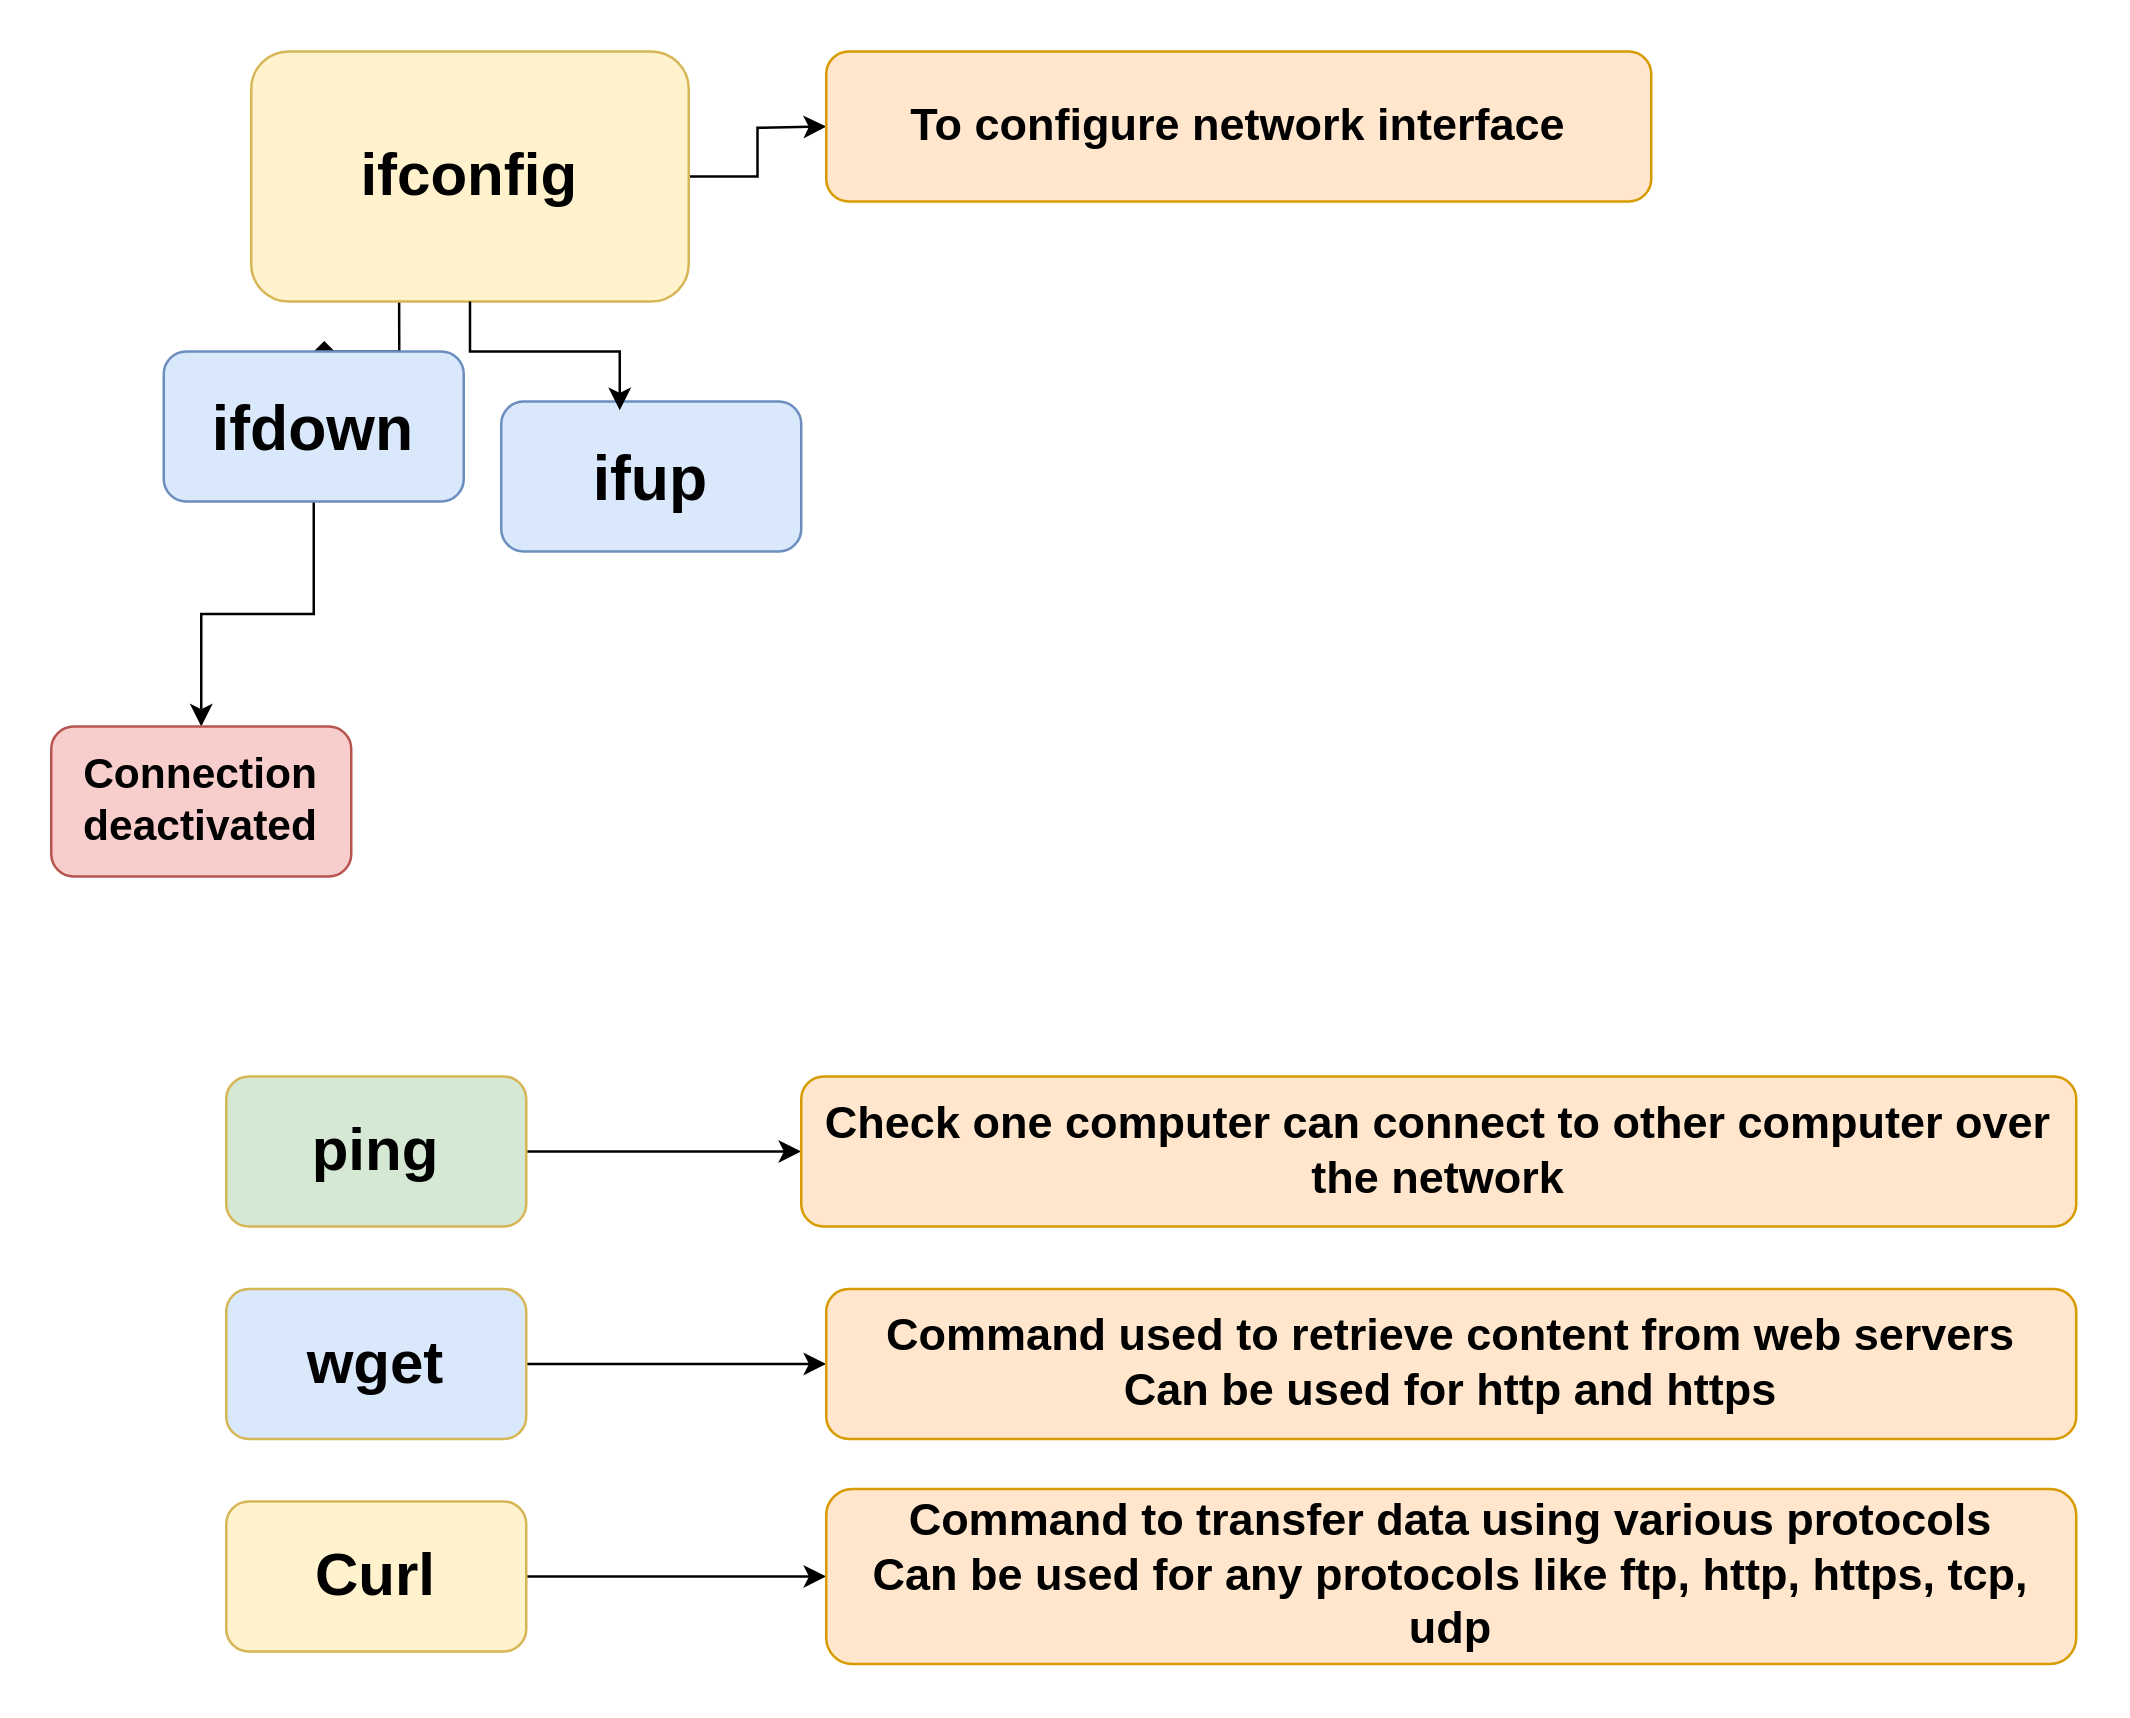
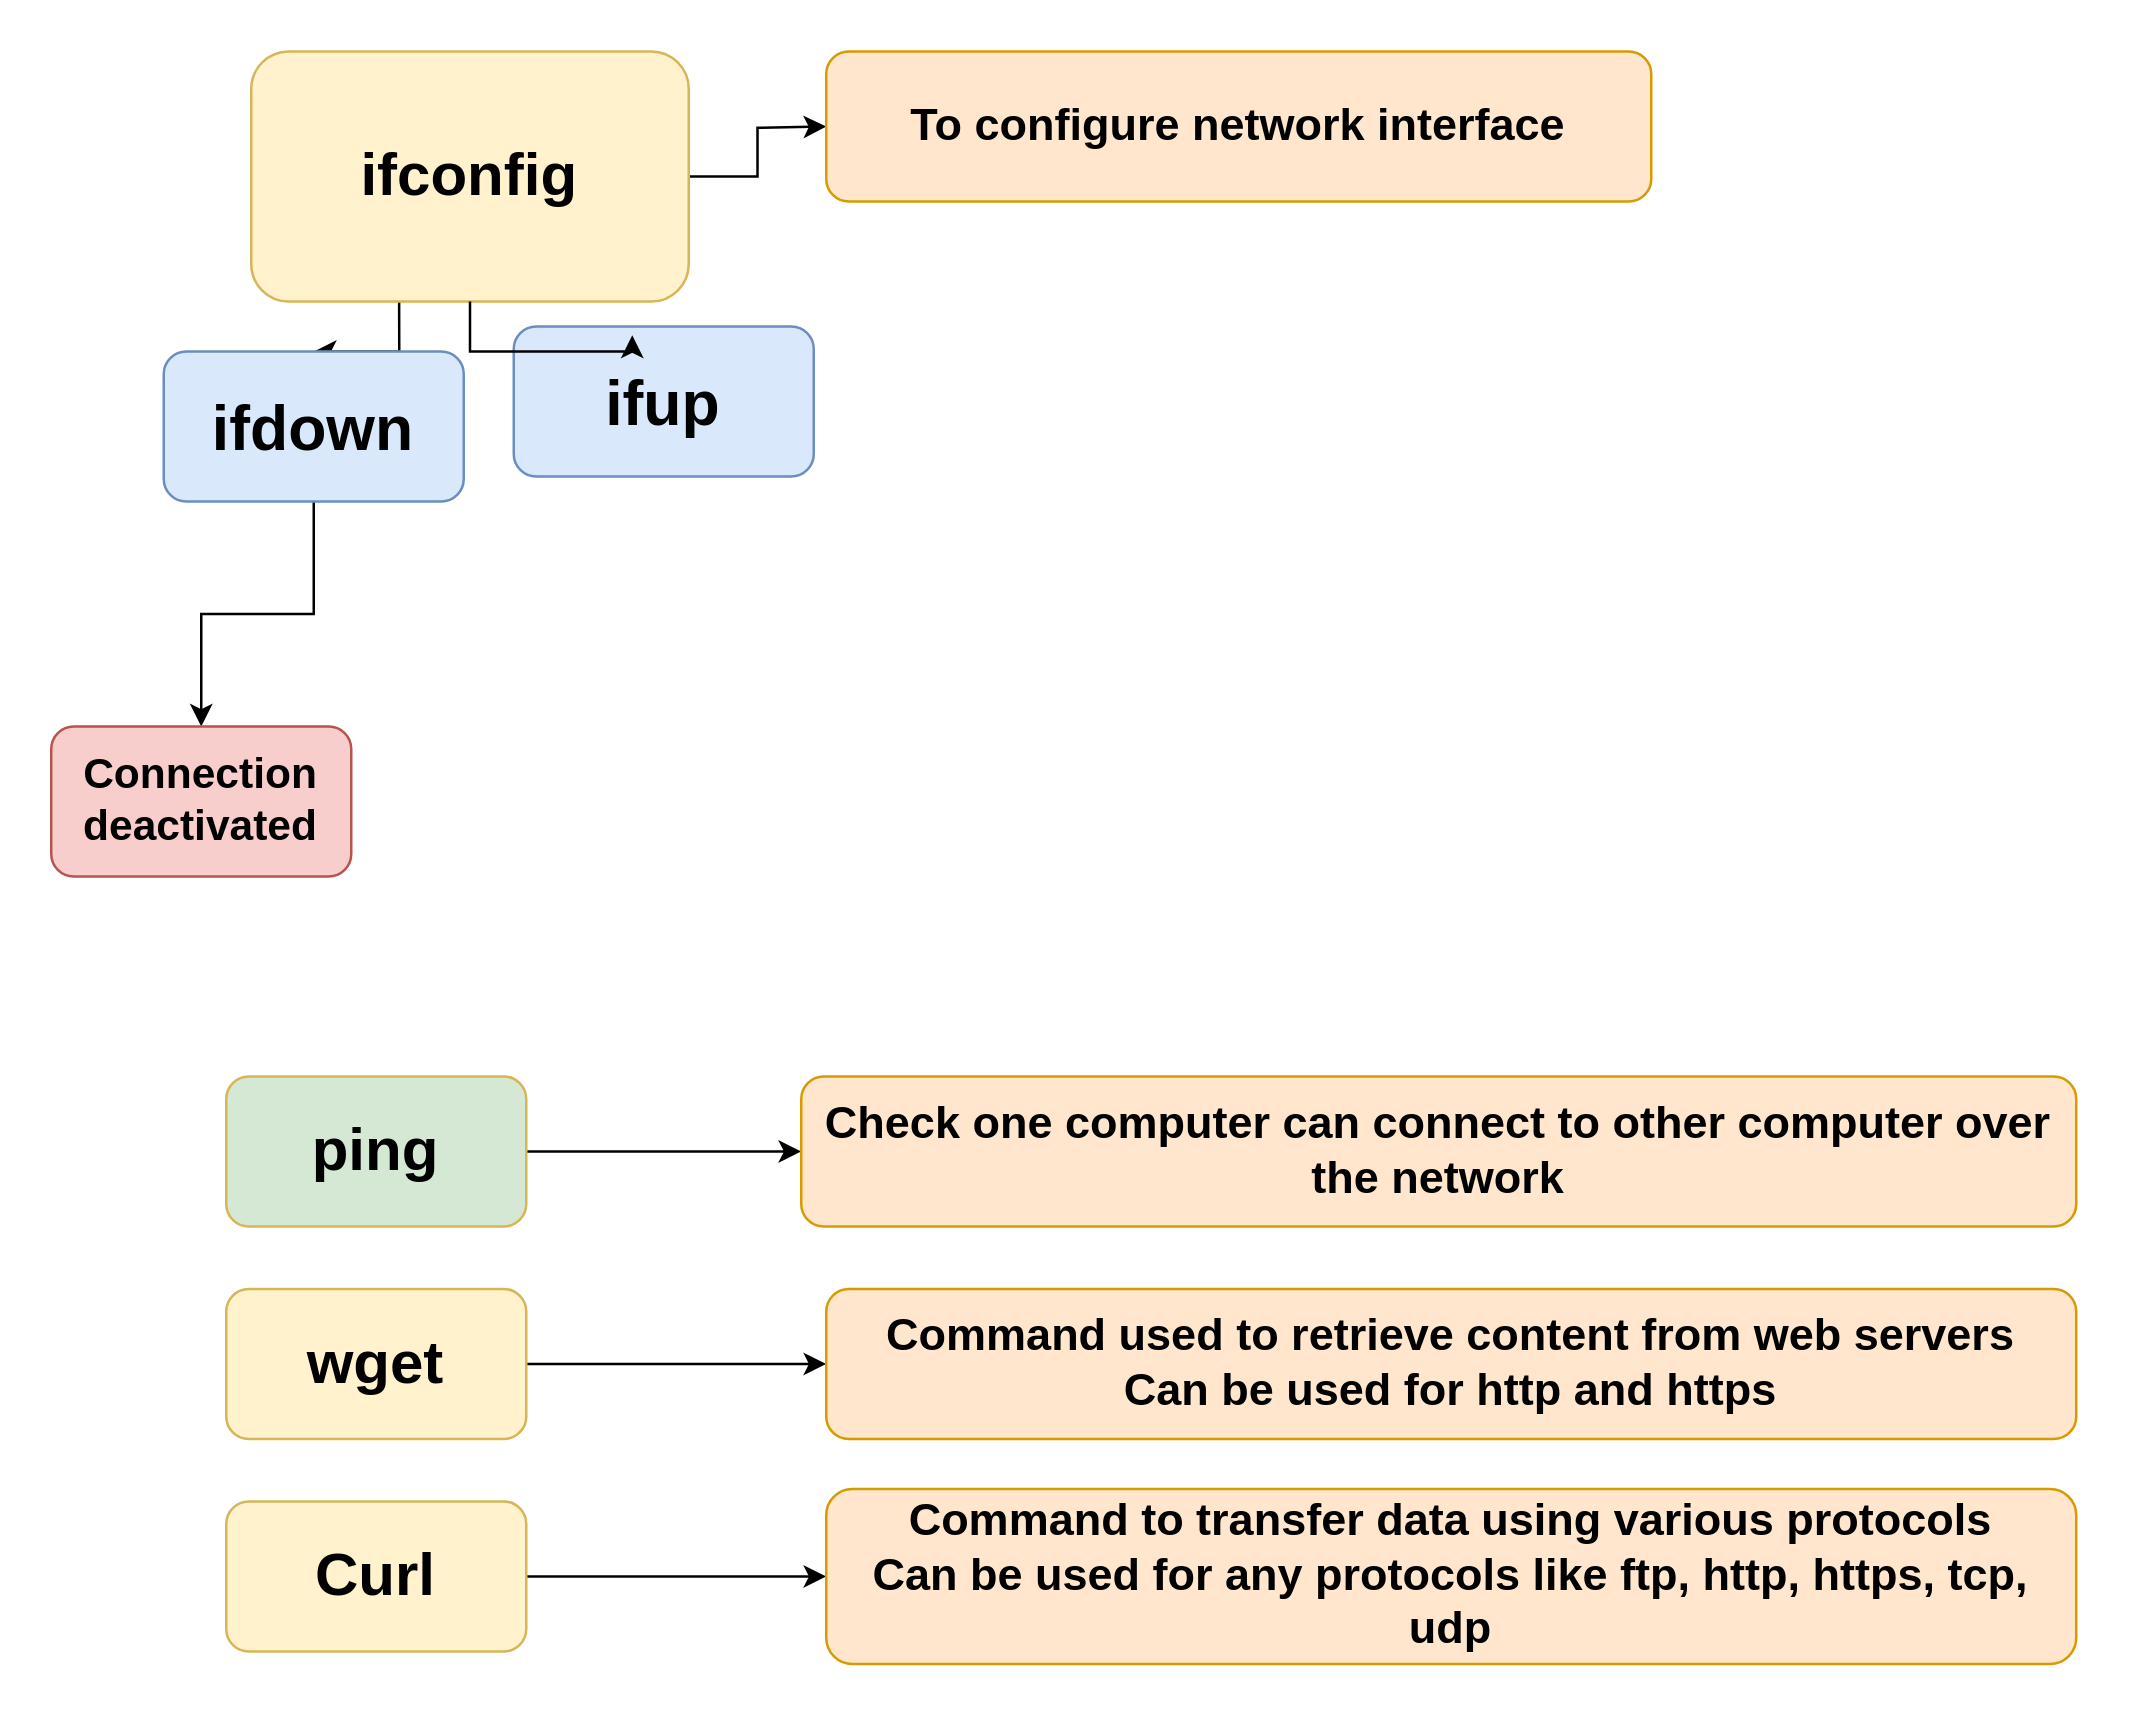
- <mxCell id="3" style="edgeStyle=orthogonalEdgeStyle;rounded=0;orthogonalLoop=1;jettySize=auto;html=1;exitX=0.338;exitY=1;exitDx=0;exitDy=0;exitPerimeter=0;endArrow=diamond;" edge="1" parent="1" source="4" target="7"><mxGeometry relative="1" as="geometry"><mxPoint x="350" y="140" as="targetPoint" /></mxGeometry></mxCell>
+ <mxCell id="3" style="edgeStyle=orthogonalEdgeStyle;rounded=0;orthogonalLoop=1;jettySize=auto;html=1;exitX=0.338;exitY=1;exitDx=0;exitDy=0;exitPerimeter=0;" edge="1" parent="1" source="4" target="7"><mxGeometry relative="1" as="geometry"><mxPoint x="350" y="140" as="targetPoint" /></mxGeometry></mxCell>
- <mxCell id="8" value="ifup" style="rounded=1;whiteSpace=wrap;html=1;fillColor=#dae8fc;strokeColor=#6c8ebf;fontSize=25;fontStyle=1" vertex="1" parent="1"><mxGeometry x="200" y="160" width="120" height="60" as="geometry" /></mxCell>
+ <mxCell id="8" value="ifup" style="rounded=1;whiteSpace=wrap;html=1;fillColor=#dae8fc;strokeColor=#6c8ebf;fontSize=25;fontStyle=1" vertex="1" parent="1"><mxGeometry x="205" y="130" width="120" height="60" as="geometry" /></mxCell>
- <mxCell id="15" value="wget" style="rounded=1;whiteSpace=wrap;html=1;fontSize=24;fillColor=#dae8fc;strokeColor=#d6b656;fontStyle=1;" vertex="1" parent="1"><mxGeometry x="90" y="515" width="120" height="60" as="geometry" /></mxCell>
+ <mxCell id="15" value="wget" style="rounded=1;whiteSpace=wrap;html=1;fontSize=24;fillColor=#fff2cc;strokeColor=#d6b656;fontStyle=1" vertex="1" parent="1"><mxGeometry x="90" y="515" width="120" height="60" as="geometry" /></mxCell>
